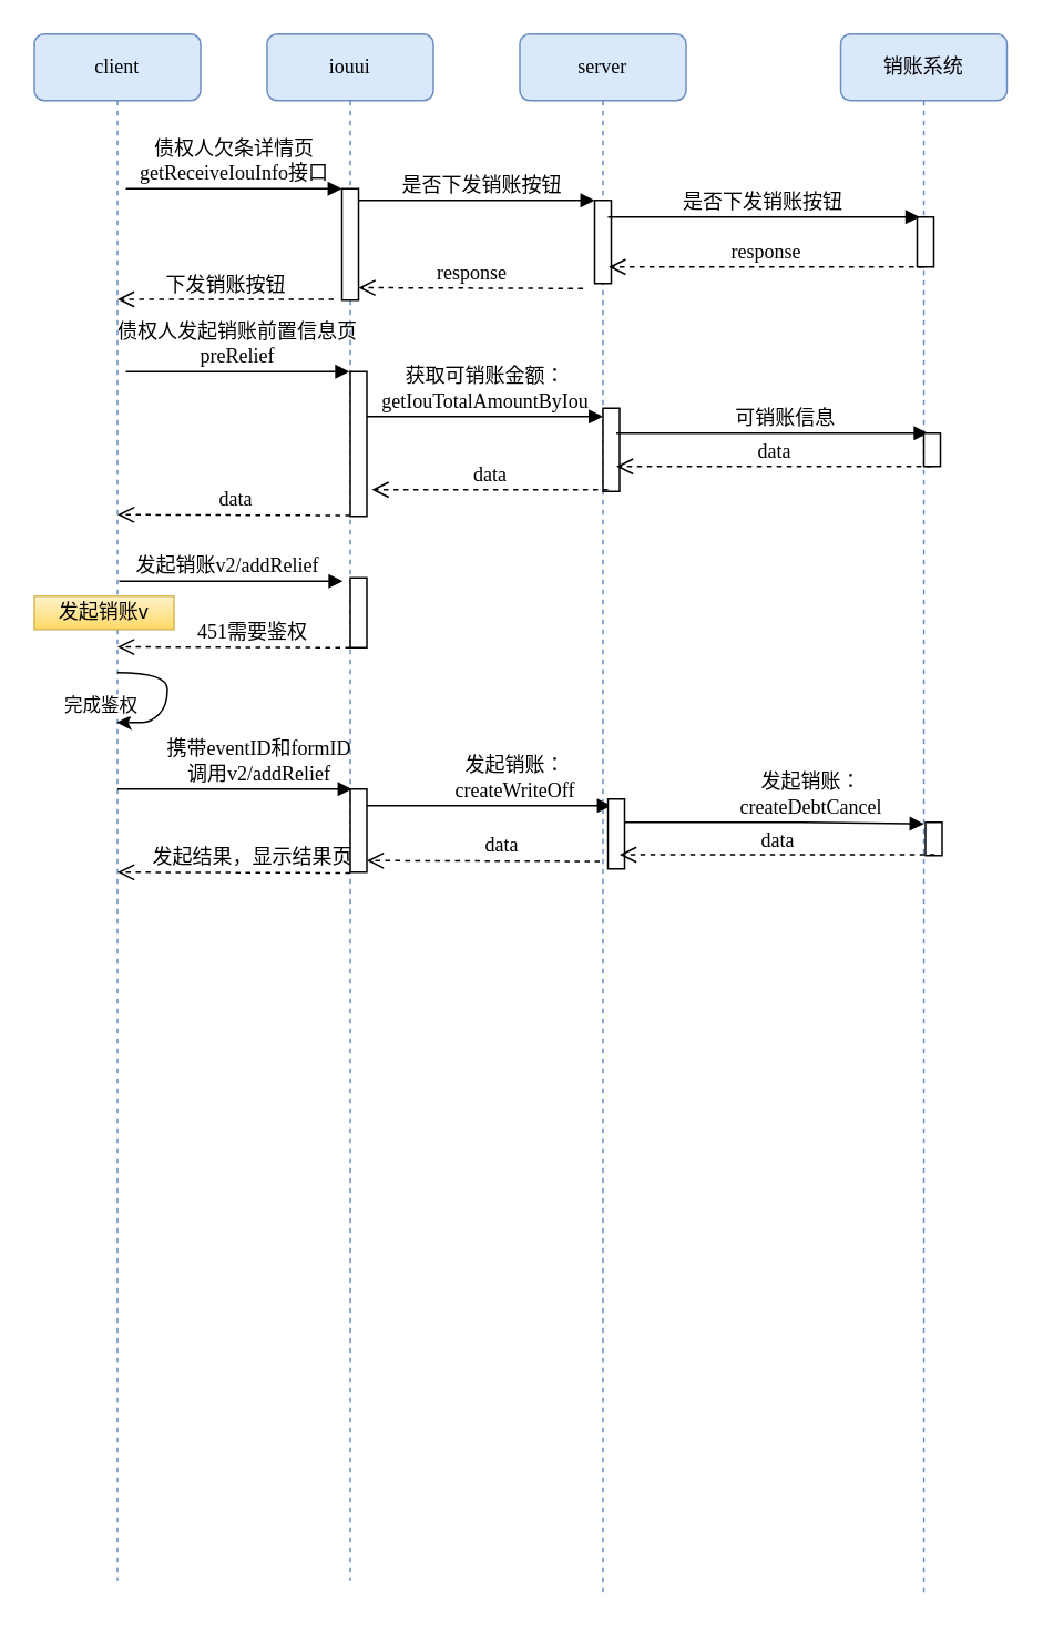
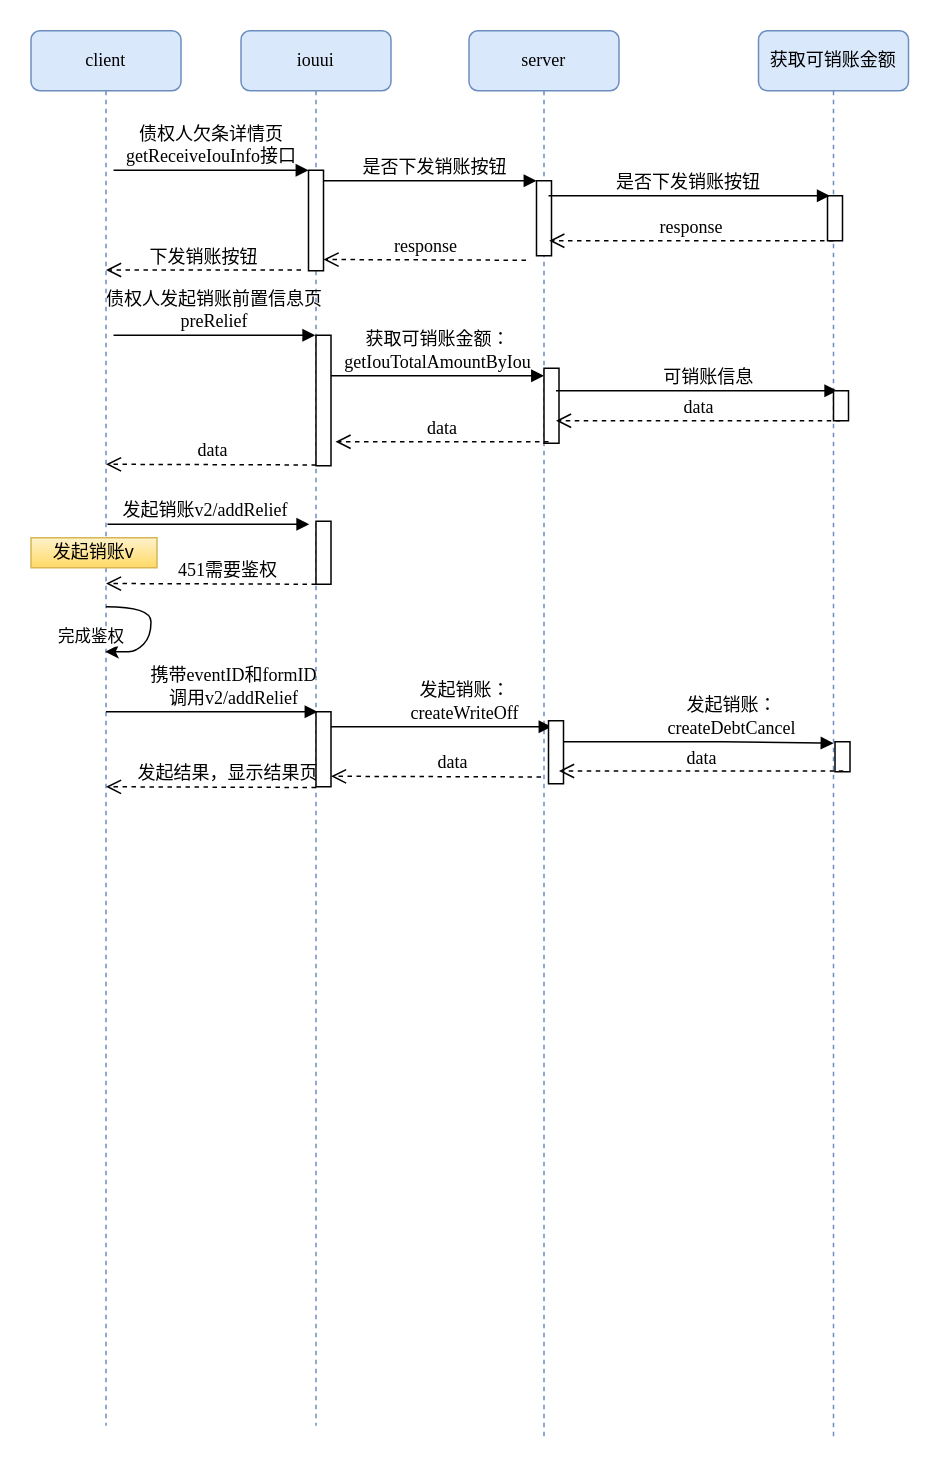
- <mxCell id="8" value="销账系统" style="shape=umlLifeline;perimeter=lifelinePerimeter;whiteSpace=wrap;html=1;container=1;collapsible=0;recursiveResize=0;outlineConnect=0;rounded=1;shadow=0;comic=0;labelBackgroundColor=none;strokeWidth=1;fontFamily=Verdana;fontSize=12;align=center;fillColor=#dae8fc;strokeColor=#6c8ebf;" parent="1" vertex="1"><mxGeometry x="505" y="20" width="100" height="940" as="geometry" /></mxCell>
+ <mxCell id="8" value="获取可销账金额" style="shape=umlLifeline;perimeter=lifelinePerimeter;whiteSpace=wrap;html=1;container=1;collapsible=0;recursiveResize=0;outlineConnect=0;rounded=1;shadow=0;comic=0;labelBackgroundColor=none;strokeWidth=1;fontFamily=Verdana;fontSize=12;align=center;fillColor=#dae8fc;strokeColor=#6c8ebf;" parent="1" vertex="1"><mxGeometry x="505" y="20" width="100" height="940" as="geometry" /></mxCell>
